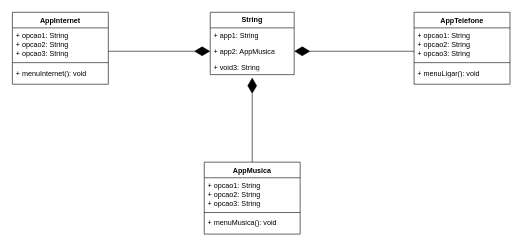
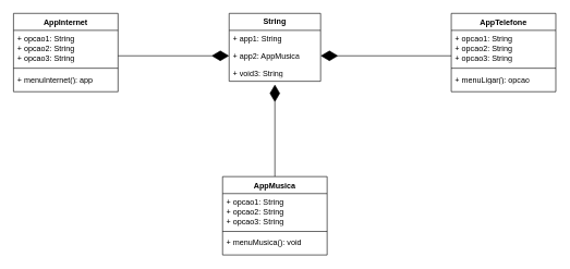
- <mxCell id="20" value="+ menuInternet(): void" style="text;strokeColor=none;fillColor=none;align=left;verticalAlign=top;spacingLeft=4;spacingRight=4;overflow=hidden;rotatable=0;points=[[0,0.5],[1,0.5]];portConstraint=eastwest;whiteSpace=wrap;html=1;" vertex="1" parent="17"><mxGeometry y="88" width="160" height="32" as="geometry" /></mxCell>
+ <mxCell id="20" value="+ menuInternet(): app" style="text;strokeColor=none;fillColor=none;align=left;verticalAlign=top;spacingLeft=4;spacingRight=4;overflow=hidden;rotatable=0;points=[[0,0.5],[1,0.5]];portConstraint=eastwest;whiteSpace=wrap;html=1;" vertex="1" parent="17"><mxGeometry y="88" width="160" height="32" as="geometry" /></mxCell>
- <mxCell id="16" value="+ menuLigar(): void" style="text;strokeColor=none;fillColor=none;align=left;verticalAlign=top;spacingLeft=4;spacingRight=4;overflow=hidden;rotatable=0;points=[[0,0.5],[1,0.5]];portConstraint=eastwest;whiteSpace=wrap;html=1;" vertex="1" parent="13"><mxGeometry y="88" width="160" height="32" as="geometry" /></mxCell>
+ <mxCell id="16" value="+ menuLigar(): opcao" style="text;strokeColor=none;fillColor=none;align=left;verticalAlign=top;spacingLeft=4;spacingRight=4;overflow=hidden;rotatable=0;points=[[0,0.5],[1,0.5]];portConstraint=eastwest;whiteSpace=wrap;html=1;" vertex="1" parent="13"><mxGeometry y="88" width="160" height="32" as="geometry" /></mxCell>
